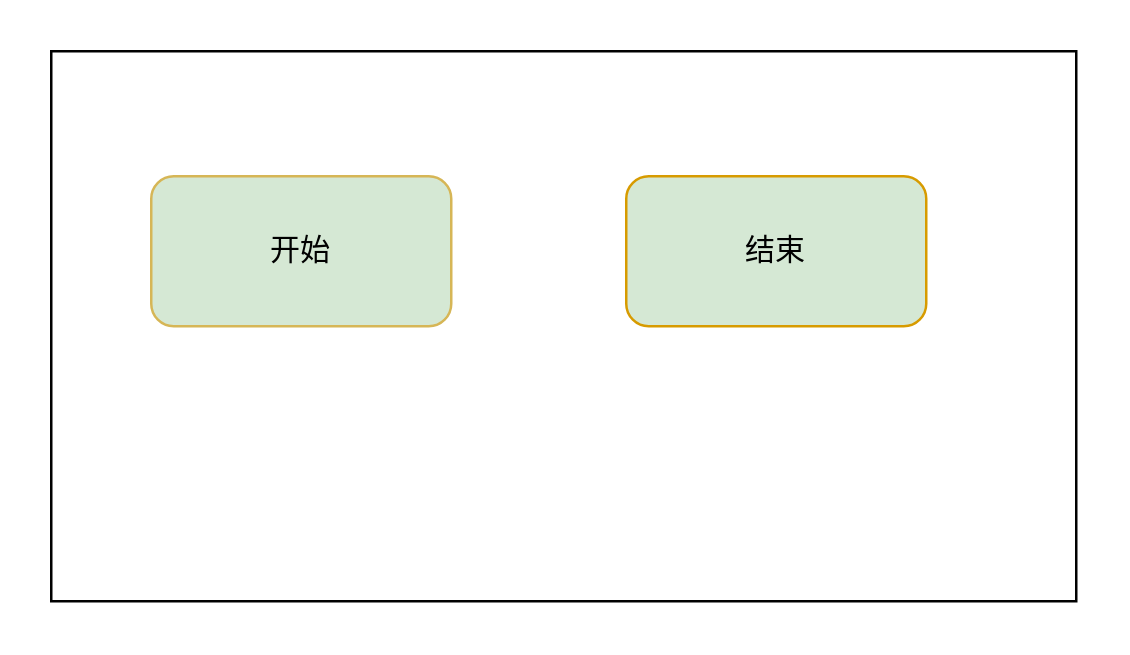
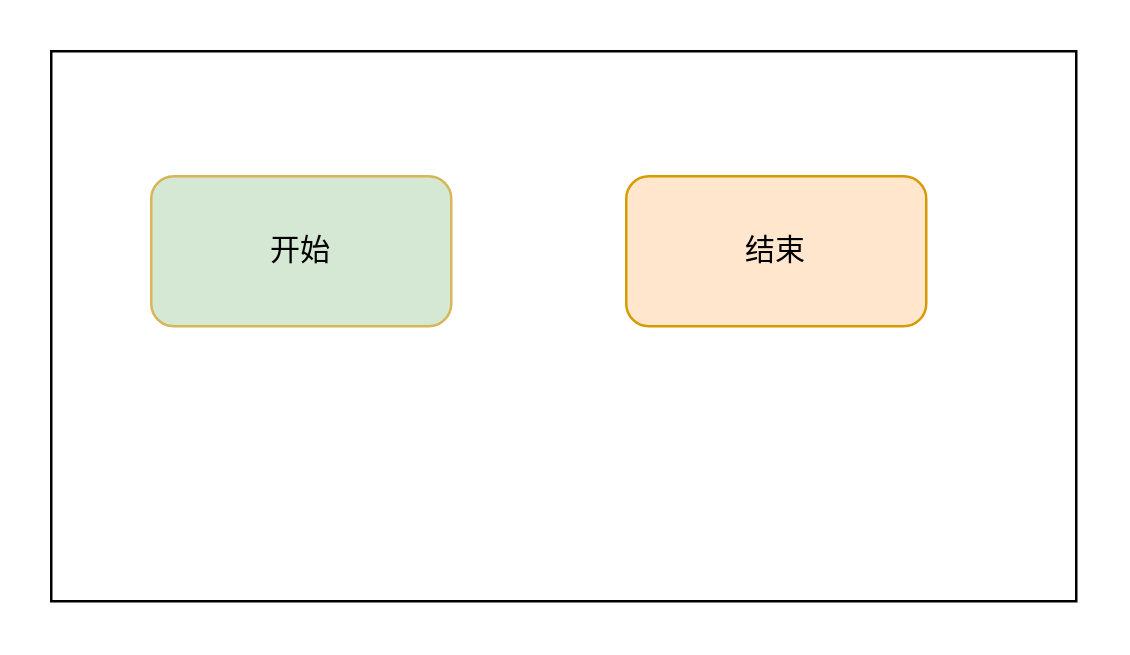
- <mxCell id="4" value="结束" style="rounded=1;whiteSpace=wrap;html=1;fillColor=#d5e8d4;strokeColor=#d79b00;" parent="1" vertex="1"><mxGeometry x="250" y="70" width="120" height="60" as="geometry" /></mxCell>
+ <mxCell id="4" value="结束" style="rounded=1;whiteSpace=wrap;html=1;fillColor=#ffe6cc;strokeColor=#d79b00;" parent="1" vertex="1"><mxGeometry x="250" y="70" width="120" height="60" as="geometry" /></mxCell>
